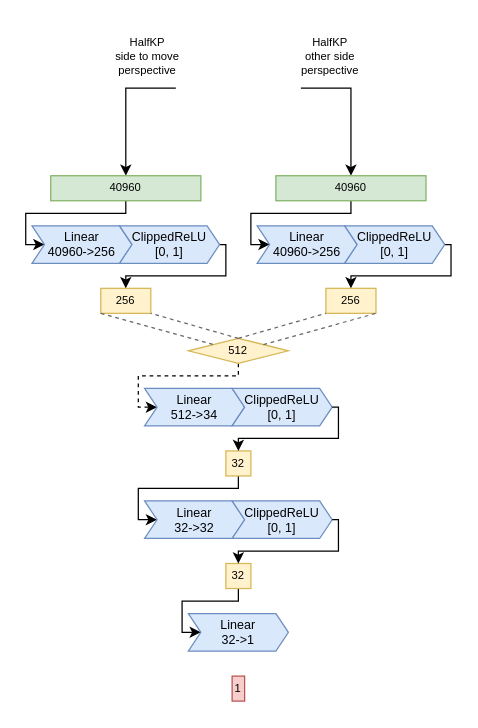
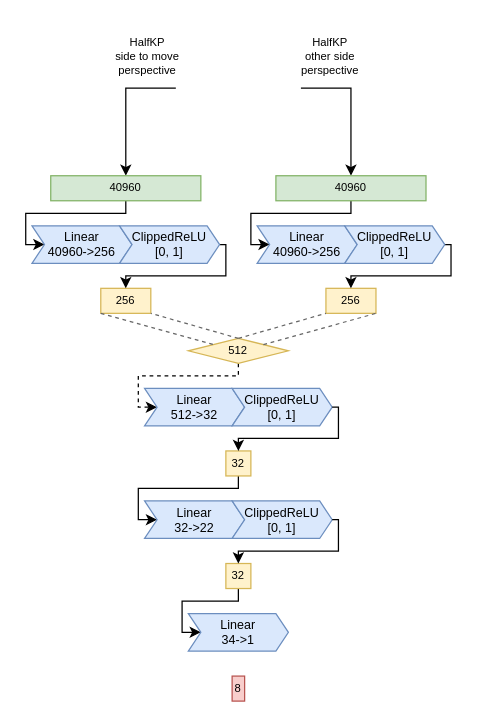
- <mxCell id="26" value="&lt;div style=&quot;font-size: 10px&quot;&gt;Linear&lt;/div&gt;&lt;div style=&quot;font-size: 10px&quot;&gt;512-&amp;gt;34&lt;br style=&quot;font-size: 10px&quot;&gt;&lt;/div&gt;" style="shape=step;perimeter=stepPerimeter;whiteSpace=wrap;html=1;fixedSize=1;rounded=0;shadow=0;glass=0;sketch=0;fontSize=10;align=center;size=10;fillColor=#dae8fc;strokeColor=#6c8ebf;" vertex="1" parent="25"><mxGeometry width="80" height="30" as="geometry" /></mxCell>
+ <mxCell id="26" value="&lt;div style=&quot;font-size: 10px&quot;&gt;Linear&lt;/div&gt;&lt;div style=&quot;font-size: 10px&quot;&gt;512-&amp;gt;32&lt;br style=&quot;font-size: 10px&quot;&gt;&lt;/div&gt;" style="shape=step;perimeter=stepPerimeter;whiteSpace=wrap;html=1;fixedSize=1;rounded=0;shadow=0;glass=0;sketch=0;fontSize=10;align=center;size=10;fillColor=#dae8fc;strokeColor=#6c8ebf;" vertex="1" parent="25"><mxGeometry width="80" height="30" as="geometry" /></mxCell>
- <mxCell id="36" value="&lt;div style=&quot;font-size: 10px&quot;&gt;Linear&lt;/div&gt;&lt;div style=&quot;font-size: 10px&quot;&gt;32-&amp;gt;32&lt;br style=&quot;font-size: 10px&quot;&gt;&lt;/div&gt;" style="shape=step;perimeter=stepPerimeter;whiteSpace=wrap;html=1;fixedSize=1;rounded=0;shadow=0;glass=0;sketch=0;fontSize=10;align=center;size=10;fillColor=#dae8fc;strokeColor=#6c8ebf;" vertex="1" parent="35"><mxGeometry width="80" height="30" as="geometry" /></mxCell>
+ <mxCell id="36" value="&lt;div style=&quot;font-size: 10px&quot;&gt;Linear&lt;/div&gt;&lt;div style=&quot;font-size: 10px&quot;&gt;32-&amp;gt;22&lt;br style=&quot;font-size: 10px&quot;&gt;&lt;/div&gt;" style="shape=step;perimeter=stepPerimeter;whiteSpace=wrap;html=1;fixedSize=1;rounded=0;shadow=0;glass=0;sketch=0;fontSize=10;align=center;size=10;fillColor=#dae8fc;strokeColor=#6c8ebf;" vertex="1" parent="35"><mxGeometry width="80" height="30" as="geometry" /></mxCell>
- <mxCell id="18" value="&lt;div style=&quot;font-size: 10px&quot;&gt;Linear&lt;/div&gt;&lt;div style=&quot;font-size: 10px&quot;&gt;32-&amp;gt;1&lt;br style=&quot;font-size: 10px&quot;&gt;&lt;/div&gt;" style="shape=step;perimeter=stepPerimeter;whiteSpace=wrap;html=1;fixedSize=1;rounded=0;shadow=0;glass=0;sketch=0;fontSize=10;align=center;size=10;fillColor=#dae8fc;strokeColor=#6c8ebf;" vertex="1" parent="1"><mxGeometry x="150" y="490" width="80" height="30" as="geometry" /></mxCell>
+ <mxCell id="18" value="&lt;div style=&quot;font-size: 10px&quot;&gt;Linear&lt;/div&gt;&lt;div style=&quot;font-size: 10px&quot;&gt;34-&amp;gt;1&lt;br style=&quot;font-size: 10px&quot;&gt;&lt;/div&gt;" style="shape=step;perimeter=stepPerimeter;whiteSpace=wrap;html=1;fixedSize=1;rounded=0;shadow=0;glass=0;sketch=0;fontSize=10;align=center;size=10;fillColor=#dae8fc;strokeColor=#6c8ebf;" vertex="1" parent="1"><mxGeometry x="150" y="490" width="80" height="30" as="geometry" /></mxCell>
- <mxCell id="17" value="1" style="rounded=0;whiteSpace=wrap;html=1;shadow=0;glass=0;sketch=0;fontSize=9;align=center;fillColor=#f8cecc;strokeColor=#b85450;" vertex="1" parent="1"><mxGeometry x="185" y="540" width="10" height="20" as="geometry" /></mxCell>
+ <mxCell id="17" value="8" style="rounded=0;whiteSpace=wrap;html=1;shadow=0;glass=0;sketch=0;fontSize=9;align=center;fillColor=#f8cecc;strokeColor=#b85450;" vertex="1" parent="1"><mxGeometry x="185" y="540" width="10" height="20" as="geometry" /></mxCell>
